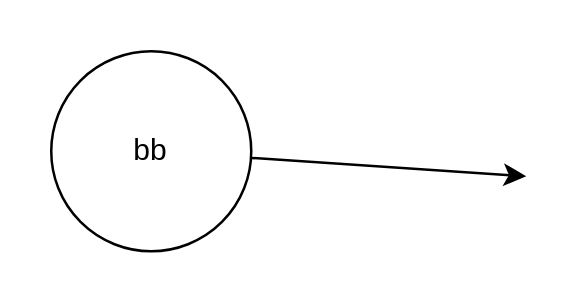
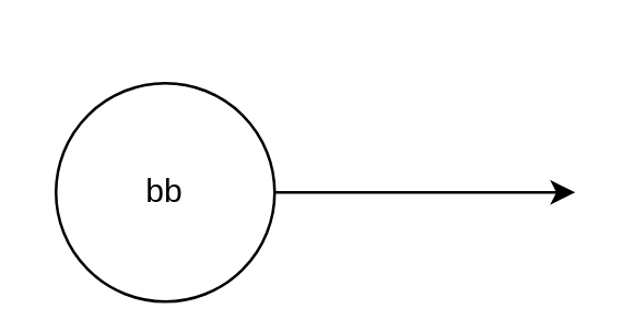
- <mxCell id="3" value="bb" style="ellipse;whiteSpace=wrap;html=1;" vertex="1" parent="1"><mxGeometry width="80" height="80" as="geometry" x="20" y="20" /></mxCell>
+ <mxCell id="3" value="bb" style="ellipse;whiteSpace=wrap;html=1;" vertex="1" parent="1"><mxGeometry x="20" y="30" width="80" height="80" as="geometry" /></mxCell>
